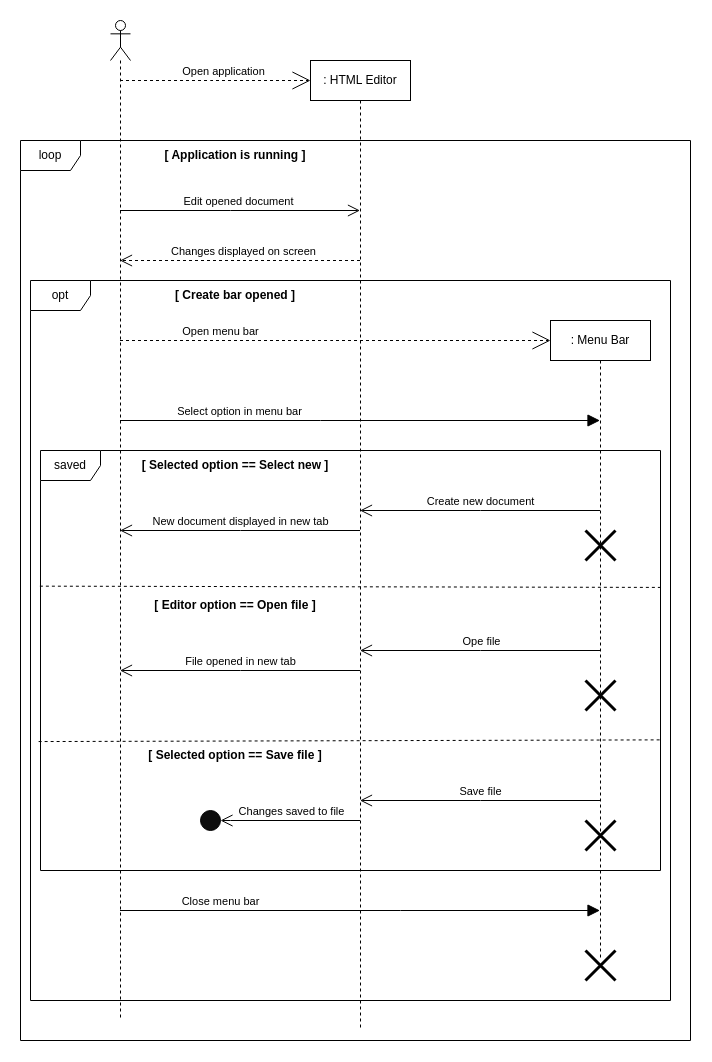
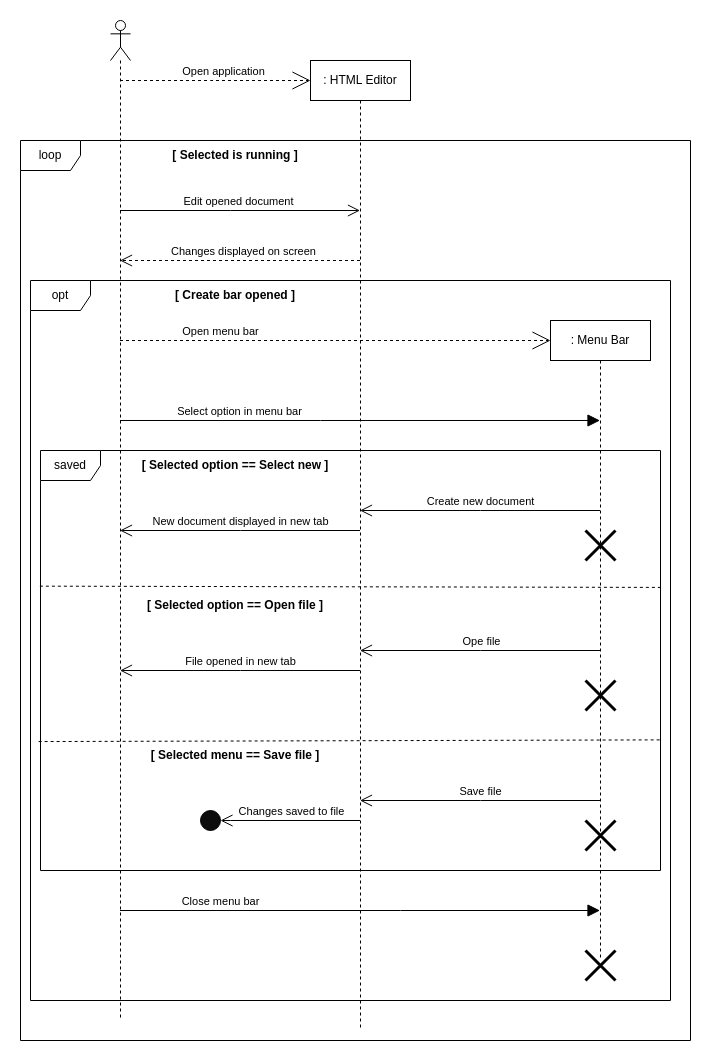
- <mxCell id="36" value="&lt;div&gt;[ Application is running ]&lt;/div&gt;" style="text;html=1;strokeColor=none;fillColor=none;align=center;verticalAlign=middle;whiteSpace=wrap;rounded=0;fontStyle=1" vertex="1" parent="1"><mxGeometry x="130" y="140" width="210" height="30" as="geometry" /></mxCell>
+ <mxCell id="36" value="&lt;div&gt;[ Selected is running ]&lt;/div&gt;" style="text;html=1;strokeColor=none;fillColor=none;align=center;verticalAlign=middle;whiteSpace=wrap;rounded=0;fontStyle=1" vertex="1" parent="1"><mxGeometry x="130" y="140" width="210" height="30" as="geometry" /></mxCell>
- <mxCell id="42" value="&lt;div&gt;[ Editor option == Open file ]&lt;br&gt;&lt;/div&gt;" style="text;html=1;strokeColor=none;fillColor=none;align=center;verticalAlign=middle;whiteSpace=wrap;rounded=0;fontStyle=1" vertex="1" parent="1"><mxGeometry x="130" y="590" width="210" height="30" as="geometry" /></mxCell>
+ <mxCell id="42" value="&lt;div&gt;[ Selected option == Open file ]&lt;br&gt;&lt;/div&gt;" style="text;html=1;strokeColor=none;fillColor=none;align=center;verticalAlign=middle;whiteSpace=wrap;rounded=0;fontStyle=1" vertex="1" parent="1"><mxGeometry x="130" y="590" width="210" height="30" as="geometry" /></mxCell>
- <mxCell id="44" value="&lt;div&gt;[ Selected option == Save file ]&lt;br&gt;&lt;/div&gt;" style="text;html=1;strokeColor=none;fillColor=none;align=center;verticalAlign=middle;whiteSpace=wrap;rounded=0;fontStyle=1" vertex="1" parent="1"><mxGeometry x="130" y="740" width="210" height="30" as="geometry" /></mxCell>
+ <mxCell id="44" value="&lt;div&gt;[ Selected menu == Save file ]&lt;br&gt;&lt;/div&gt;" style="text;html=1;strokeColor=none;fillColor=none;align=center;verticalAlign=middle;whiteSpace=wrap;rounded=0;fontStyle=1" vertex="1" parent="1"><mxGeometry x="130" y="740" width="210" height="30" as="geometry" /></mxCell>
